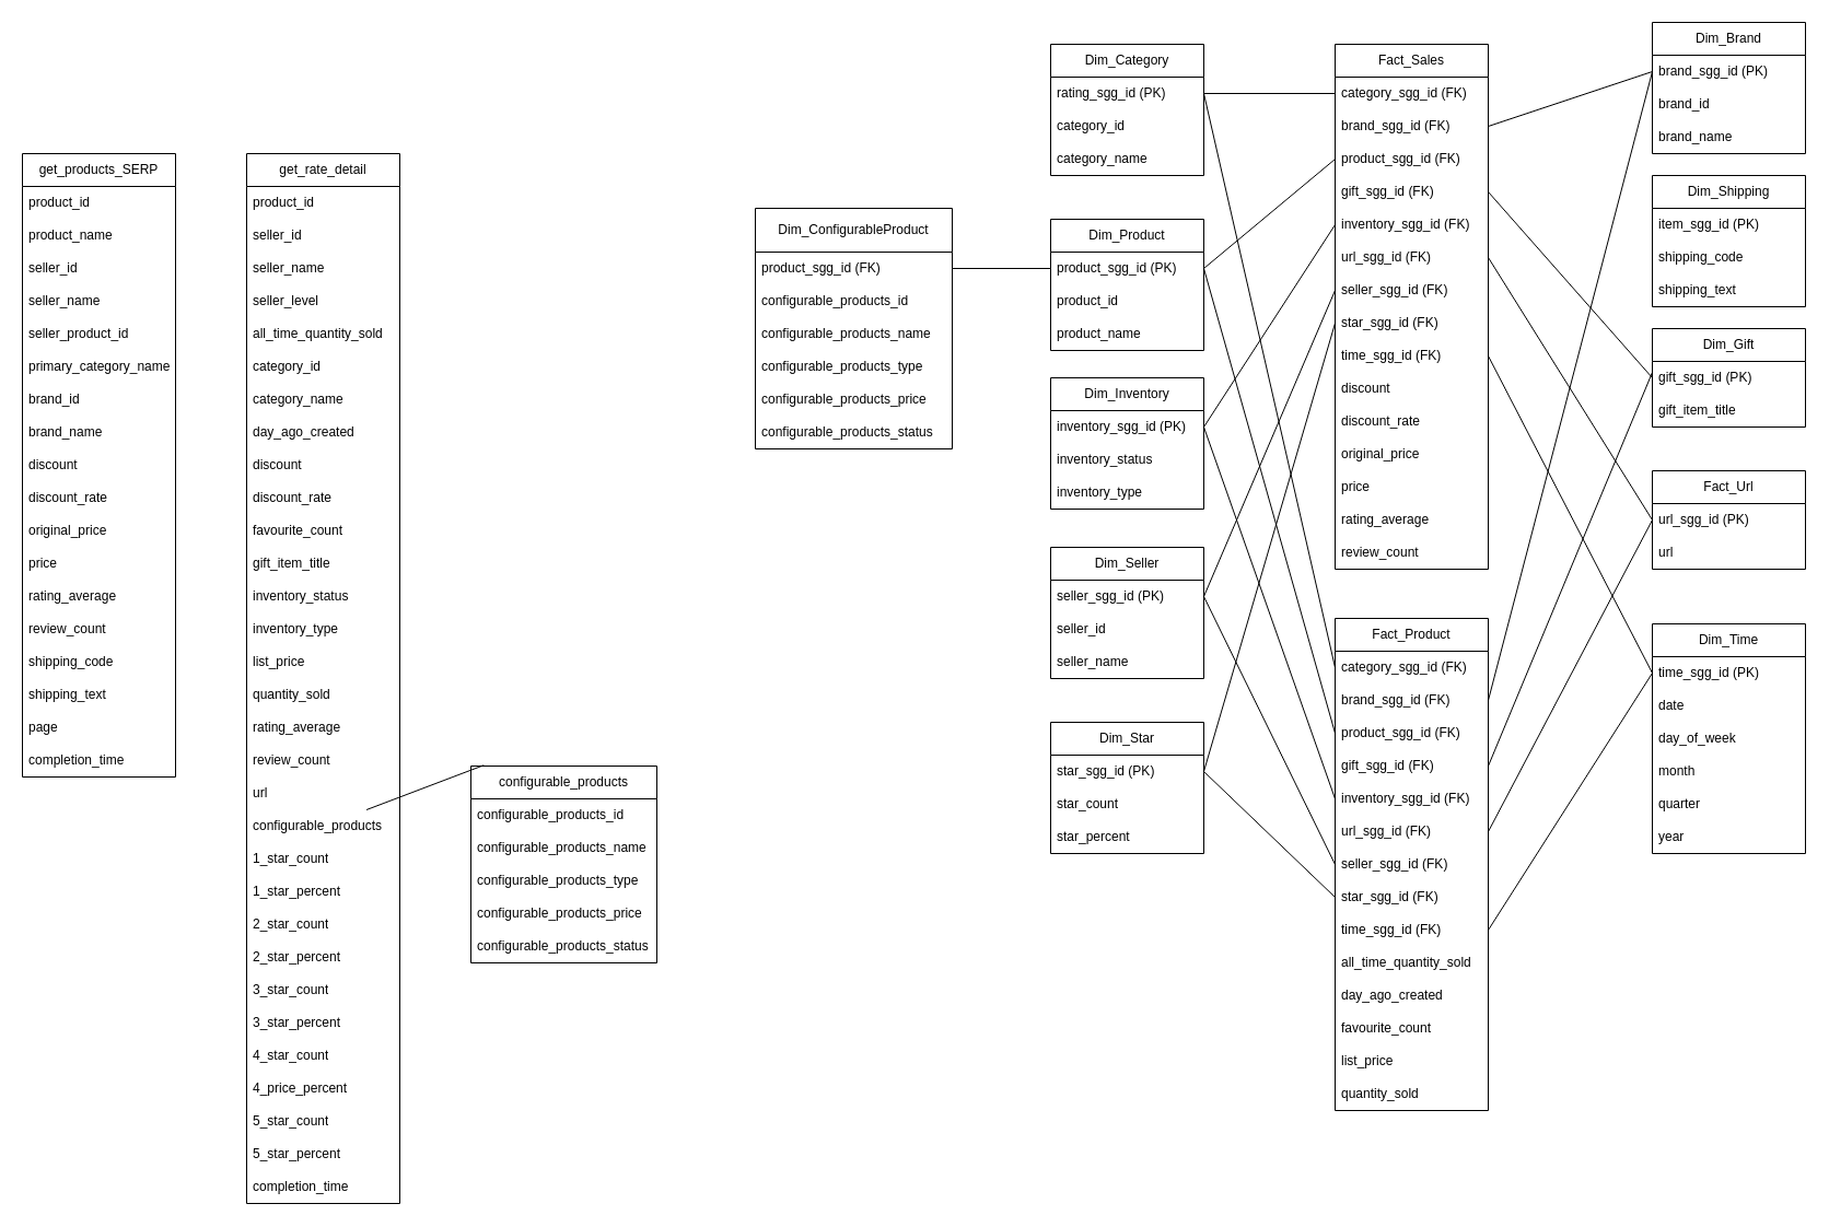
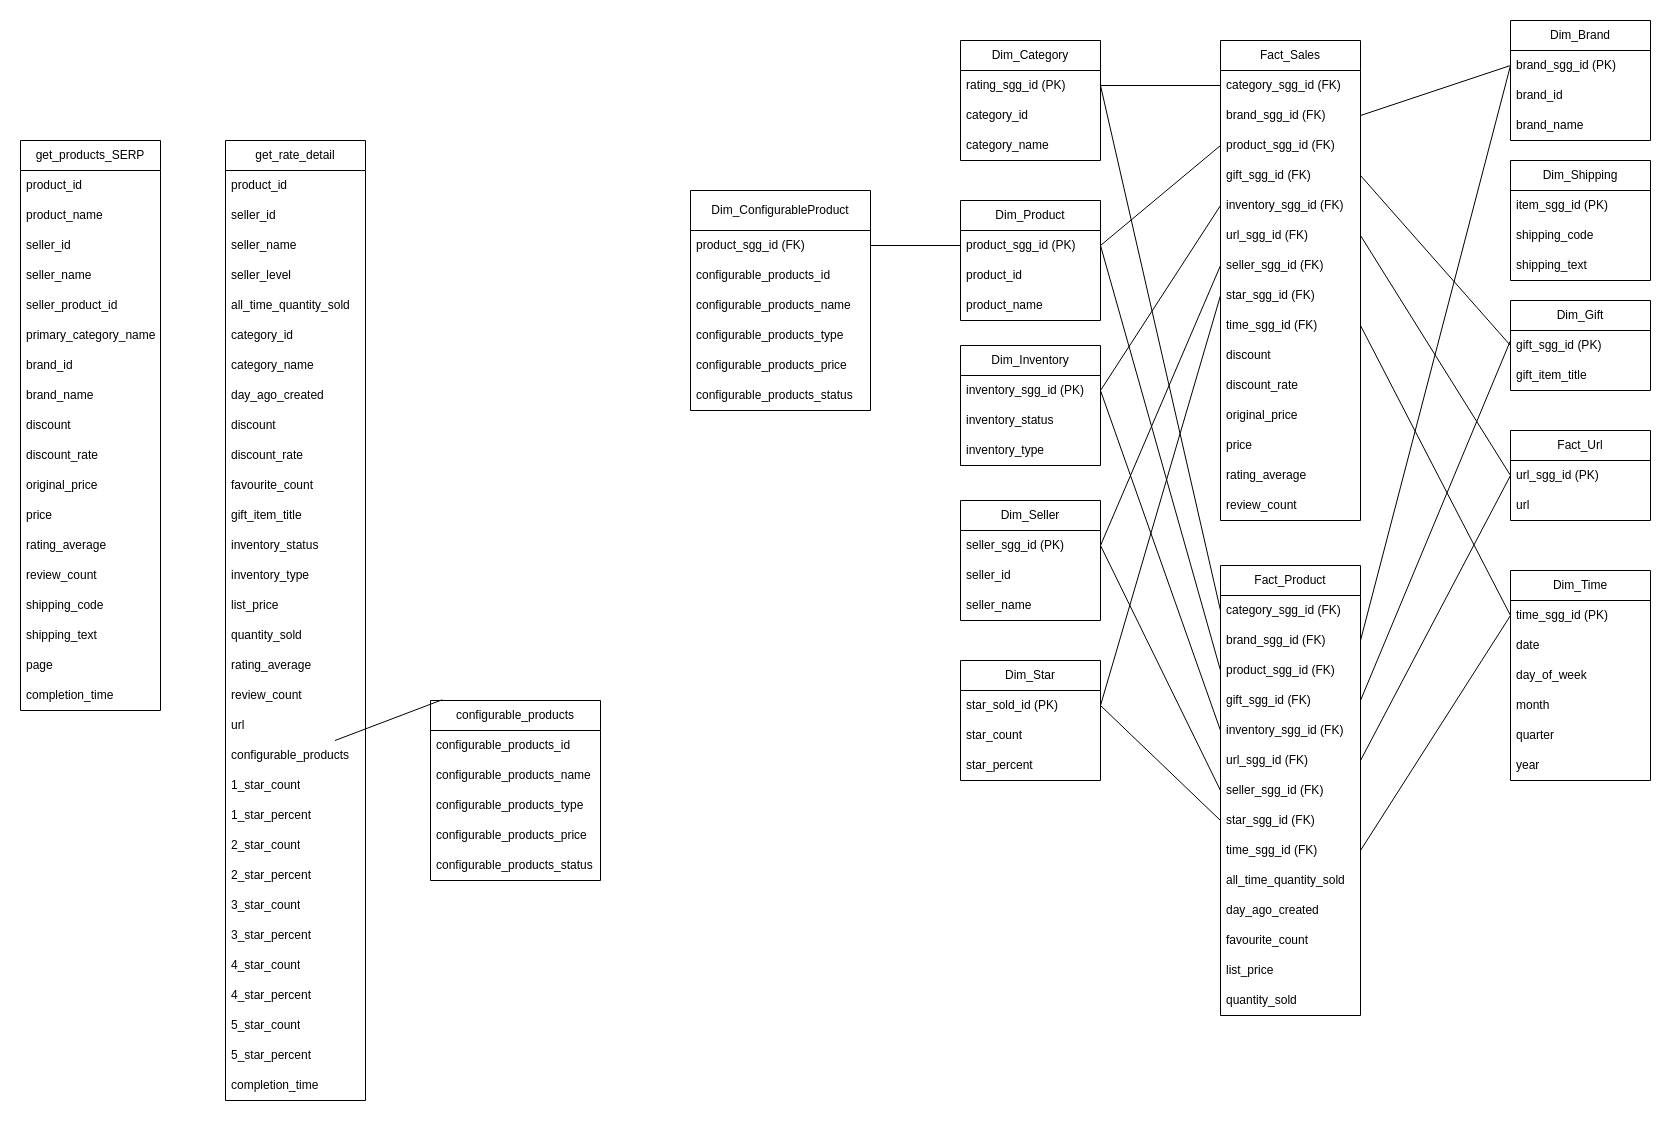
- <mxCell id="87" value="star_sgg_id (PK)" style="text;strokeColor=none;fillColor=none;align=left;verticalAlign=middle;spacingLeft=4;spacingRight=4;overflow=hidden;points=[[0,0.5],[1,0.5]];portConstraint=eastwest;rotatable=0;whiteSpace=wrap;html=1;" parent="86" vertex="1"><mxGeometry y="30" width="140" height="30" as="geometry" /></mxCell>
+ <mxCell id="87" value="star_sold_id (PK)" style="text;strokeColor=none;fillColor=none;align=left;verticalAlign=middle;spacingLeft=4;spacingRight=4;overflow=hidden;points=[[0,0.5],[1,0.5]];portConstraint=eastwest;rotatable=0;whiteSpace=wrap;html=1;" parent="86" vertex="1"><mxGeometry y="30" width="140" height="30" as="geometry" /></mxCell>
- <mxCell id="128" value="4_price_percent" style="text;strokeColor=none;fillColor=none;align=left;verticalAlign=middle;spacingLeft=4;spacingRight=4;overflow=hidden;points=[[0,0.5],[1,0.5]];portConstraint=eastwest;rotatable=0;whiteSpace=wrap;html=1;" parent="100" vertex="1"><mxGeometry y="840" width="140" height="30" as="geometry" /></mxCell>
+ <mxCell id="128" value="4_star_percent" style="text;strokeColor=none;fillColor=none;align=left;verticalAlign=middle;spacingLeft=4;spacingRight=4;overflow=hidden;points=[[0,0.5],[1,0.5]];portConstraint=eastwest;rotatable=0;whiteSpace=wrap;html=1;" parent="100" vertex="1"><mxGeometry y="840" width="140" height="30" as="geometry" /></mxCell>
